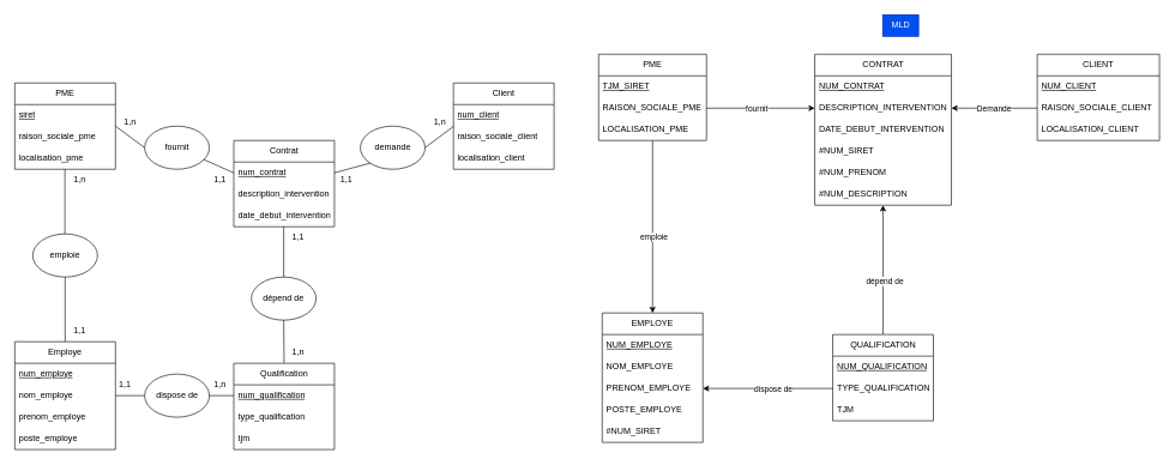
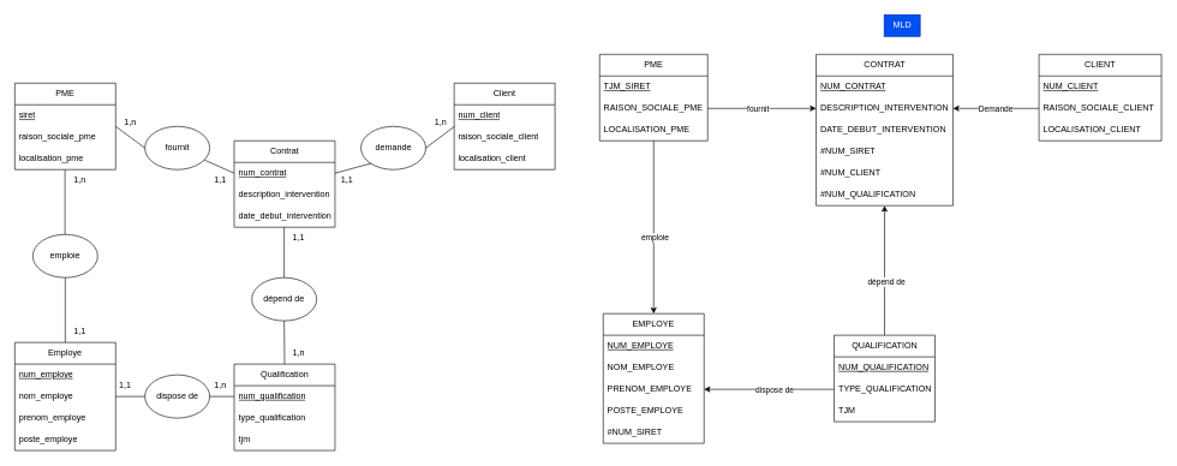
- <mxCell id="21" value="#NUM_PRENOM" style="text;strokeColor=none;fillColor=none;align=left;verticalAlign=middle;spacingLeft=4;spacingRight=4;overflow=hidden;points=[[0,0.5],[1,0.5]];portConstraint=eastwest;rotatable=0;whiteSpace=wrap;html=1;" vertex="1" parent="16"><mxGeometry y="150" width="190" height="30" as="geometry" /></mxCell>
+ <mxCell id="21" value="#NUM_CLIENT" style="text;strokeColor=none;fillColor=none;align=left;verticalAlign=middle;spacingLeft=4;spacingRight=4;overflow=hidden;points=[[0,0.5],[1,0.5]];portConstraint=eastwest;rotatable=0;whiteSpace=wrap;html=1;" vertex="1" parent="16"><mxGeometry y="150" width="190" height="30" as="geometry" /></mxCell>
- <mxCell id="22" value="#NUM_DESCRIPTION" style="text;strokeColor=none;fillColor=none;align=left;verticalAlign=middle;spacingLeft=4;spacingRight=4;overflow=hidden;points=[[0,0.5],[1,0.5]];portConstraint=eastwest;rotatable=0;whiteSpace=wrap;html=1;" vertex="1" parent="16"><mxGeometry y="180" width="190" height="30" as="geometry" /></mxCell>
+ <mxCell id="22" value="#NUM_QUALIFICATION" style="text;strokeColor=none;fillColor=none;align=left;verticalAlign=middle;spacingLeft=4;spacingRight=4;overflow=hidden;points=[[0,0.5],[1,0.5]];portConstraint=eastwest;rotatable=0;whiteSpace=wrap;html=1;" vertex="1" parent="16"><mxGeometry y="180" width="190" height="30" as="geometry" /></mxCell>
